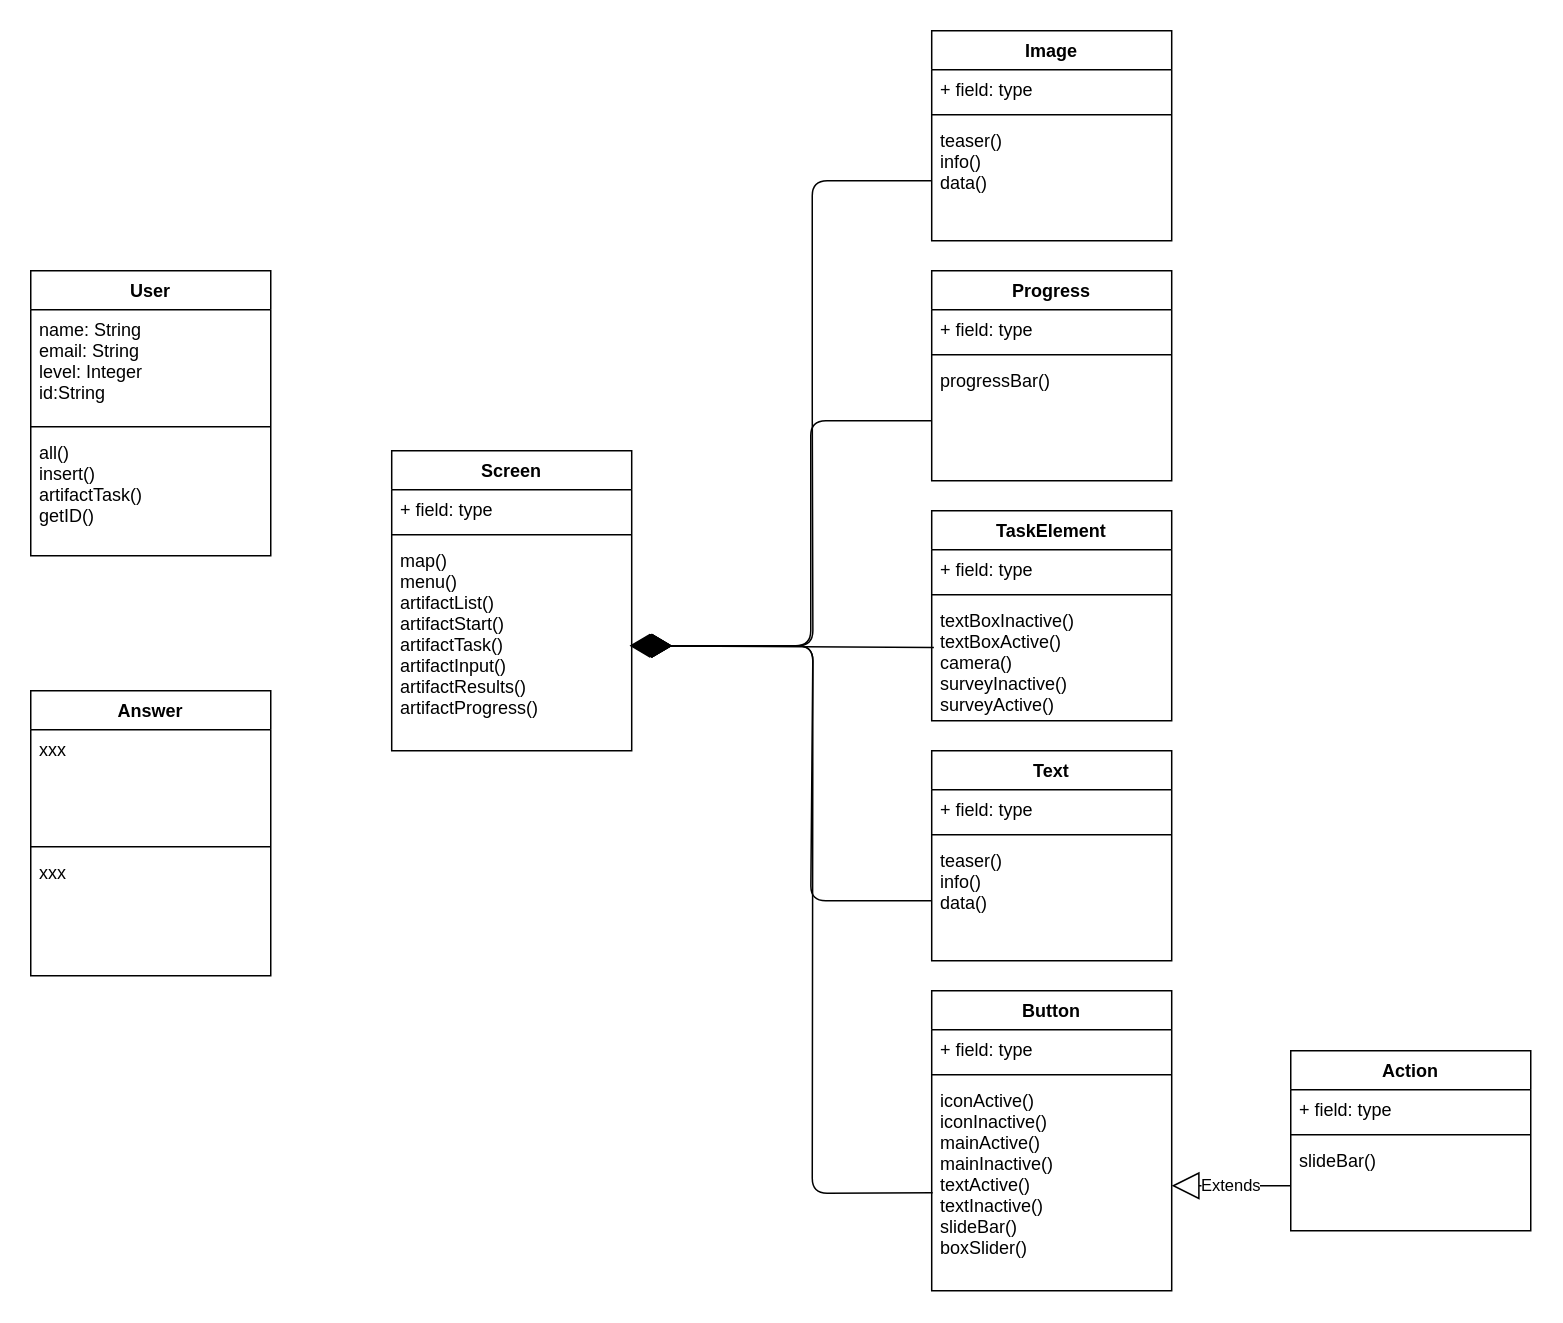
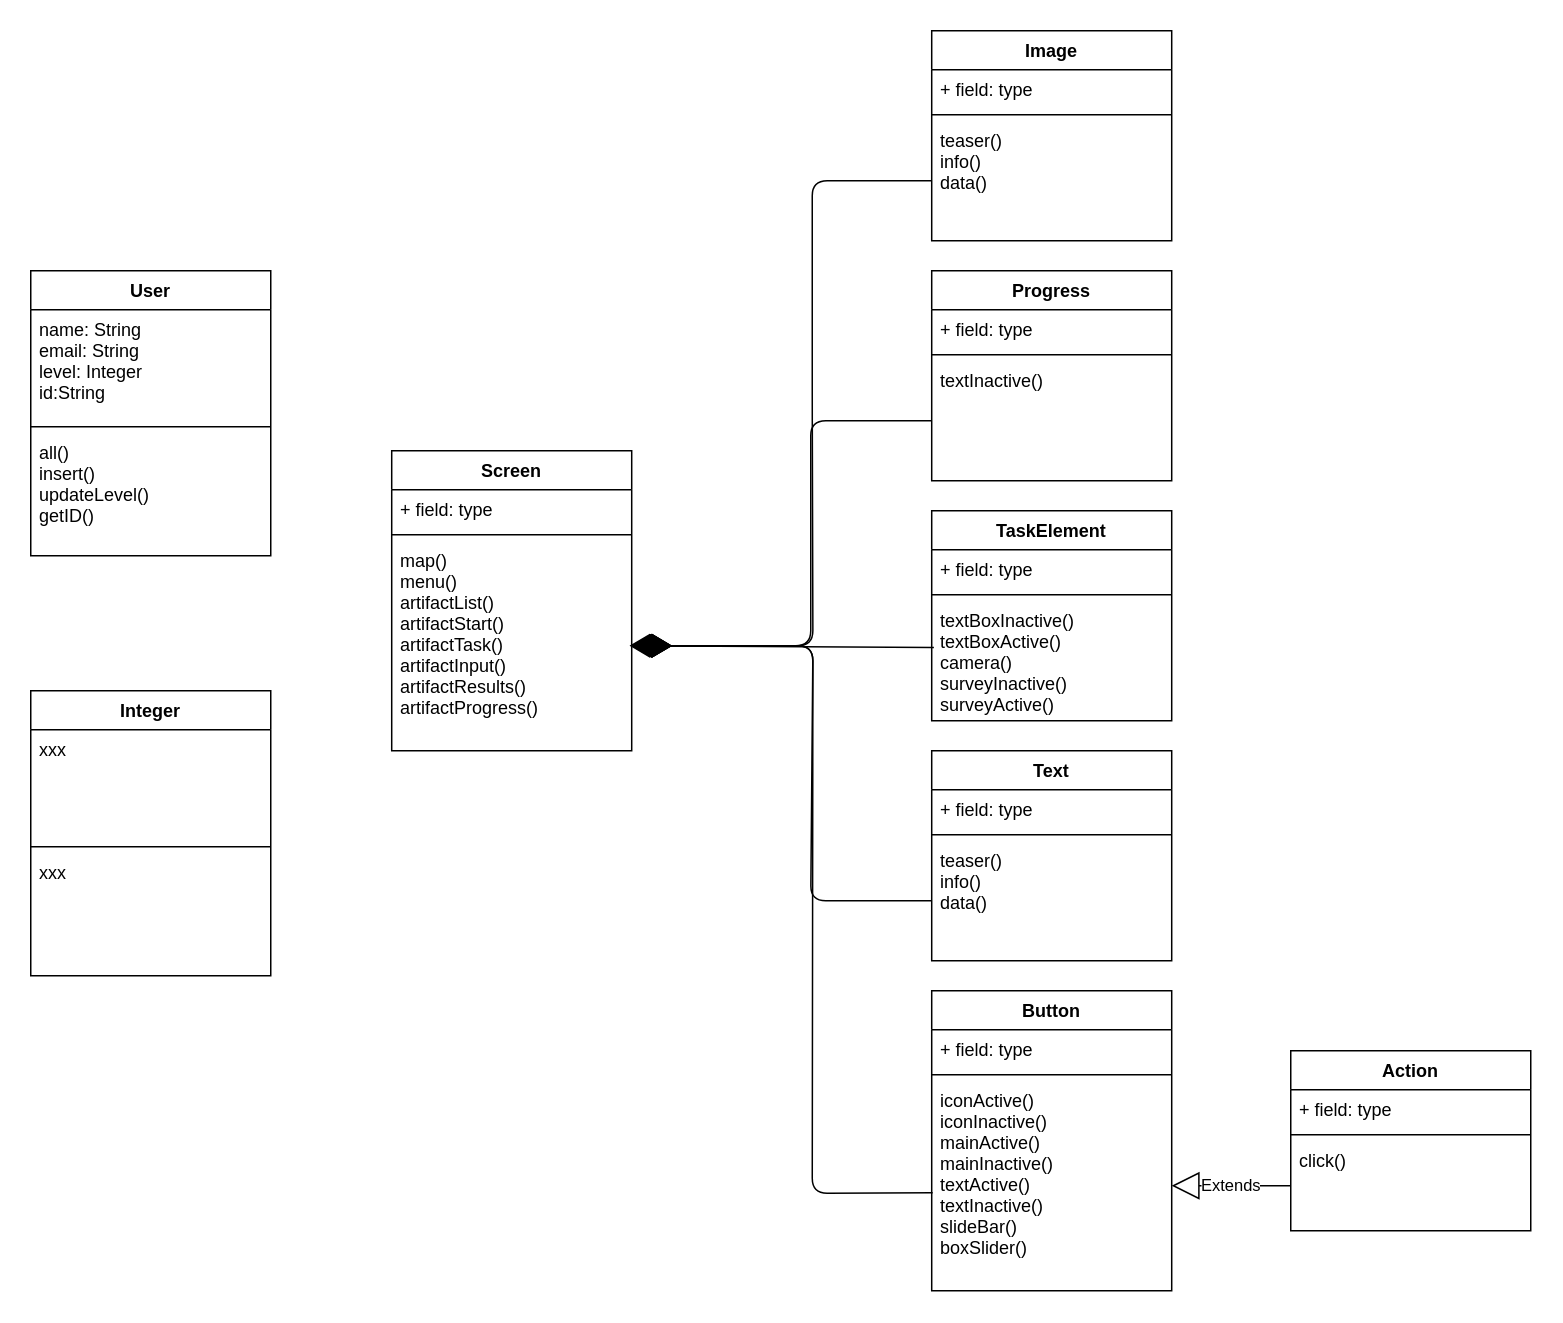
- <mxCell id="25" value="progressBar()" style="text;strokeColor=none;fillColor=none;align=left;verticalAlign=top;spacingLeft=4;spacingRight=4;overflow=hidden;rotatable=0;points=[[0,0.5],[1,0.5]];portConstraint=eastwest;" parent="22" vertex="1"><mxGeometry y="60" width="160" height="80" as="geometry" /></mxCell>
+ <mxCell id="25" value="textInactive()" style="text;strokeColor=none;fillColor=none;align=left;verticalAlign=top;spacingLeft=4;spacingRight=4;overflow=hidden;rotatable=0;points=[[0,0.5],[1,0.5]];portConstraint=eastwest;" parent="22" vertex="1"><mxGeometry y="60" width="160" height="80" as="geometry" /></mxCell>
- <mxCell id="39" value="all()&#10;insert()&#10;artifactTask()&#10;getID()" style="text;strokeColor=none;fillColor=none;align=left;verticalAlign=top;spacingLeft=4;spacingRight=4;overflow=hidden;rotatable=0;points=[[0,0.5],[1,0.5]];portConstraint=eastwest;" vertex="1" parent="36"><mxGeometry y="108" width="160" height="82" as="geometry" /></mxCell>
+ <mxCell id="39" value="all()&#10;insert()&#10;updateLevel()&#10;getID()" style="text;strokeColor=none;fillColor=none;align=left;verticalAlign=top;spacingLeft=4;spacingRight=4;overflow=hidden;rotatable=0;points=[[0,0.5],[1,0.5]];portConstraint=eastwest;" vertex="1" parent="36"><mxGeometry y="108" width="160" height="82" as="geometry" /></mxCell>
- <mxCell id="40" value="Answer" style="swimlane;fontStyle=1;align=center;verticalAlign=top;childLayout=stackLayout;horizontal=1;startSize=26;horizontalStack=0;resizeParent=1;resizeParentMax=0;resizeLast=0;collapsible=1;marginBottom=0;" vertex="1" parent="1"><mxGeometry x="20" y="460" width="160" height="190" as="geometry"><mxRectangle x="280" y="40" width="80" height="26" as="alternateBounds" /></mxGeometry></mxCell>
+ <mxCell id="40" value="Integer" style="swimlane;fontStyle=1;align=center;verticalAlign=top;childLayout=stackLayout;horizontal=1;startSize=26;horizontalStack=0;resizeParent=1;resizeParentMax=0;resizeLast=0;collapsible=1;marginBottom=0;" vertex="1" parent="1"><mxGeometry x="20" y="460" width="160" height="190" as="geometry"><mxRectangle x="280" y="40" width="80" height="26" as="alternateBounds" /></mxGeometry></mxCell>
- <mxCell id="29" value="slideBar()" style="text;strokeColor=none;fillColor=none;align=left;verticalAlign=top;spacingLeft=4;spacingRight=4;overflow=hidden;rotatable=0;points=[[0,0.5],[1,0.5]];portConstraint=eastwest;" parent="26" vertex="1"><mxGeometry y="60" width="160" height="60" as="geometry" /></mxCell>
+ <mxCell id="29" value="click()" style="text;strokeColor=none;fillColor=none;align=left;verticalAlign=top;spacingLeft=4;spacingRight=4;overflow=hidden;rotatable=0;points=[[0,0.5],[1,0.5]];portConstraint=eastwest;" parent="26" vertex="1"><mxGeometry y="60" width="160" height="60" as="geometry" /></mxCell>
